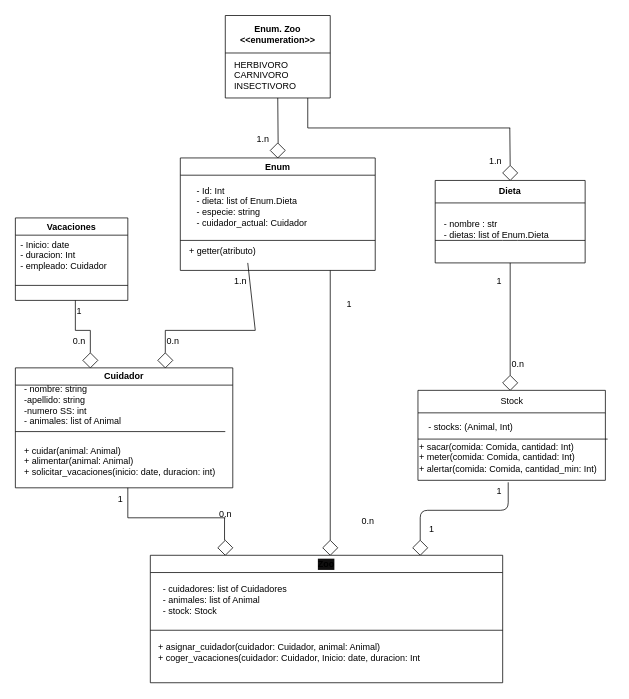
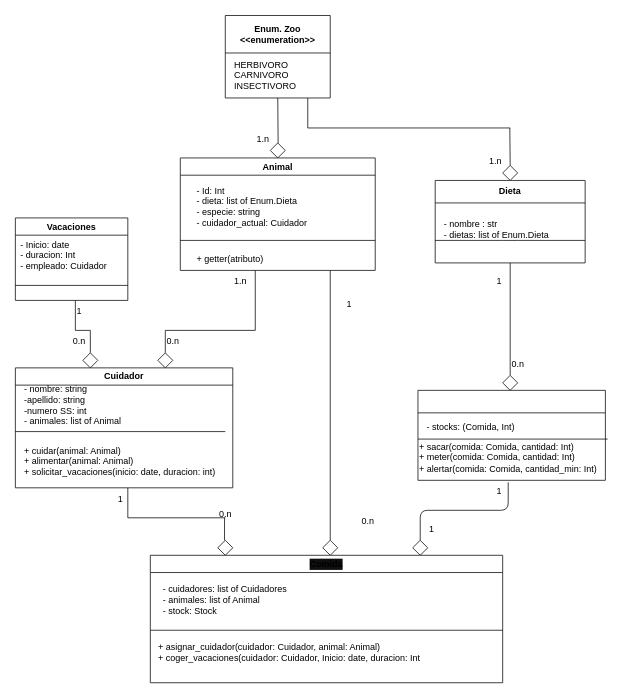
- <mxCell id="6" value="Enum" style="swimlane;whiteSpace=wrap;html=1;" parent="1" vertex="1"><mxGeometry x="240" y="210" width="260" height="150" as="geometry" /></mxCell>
+ <mxCell id="6" value="Animal" style="swimlane;whiteSpace=wrap;html=1;" parent="1" vertex="1"><mxGeometry x="240" y="210" width="260" height="150" as="geometry" /></mxCell>
- <mxCell id="9" value="+ getter(atributo)" style="text;html=1;align=left;verticalAlign=middle;resizable=0;points=[];autosize=1;strokeColor=none;fillColor=none;" vertex="1" parent="6"><mxGeometry x="10" y="110" width="110" height="30" as="geometry" /></mxCell>
+ <mxCell id="9" value="+ getter(atributo)" style="text;html=1;align=left;verticalAlign=middle;resizable=0;points=[];autosize=1;strokeColor=none;fillColor=none;" vertex="1" parent="6"><mxGeometry x="20" y="120" width="110" height="30" as="geometry" /></mxCell>
- <mxCell id="44" value="Stock" style="text;html=1;align=center;verticalAlign=middle;resizable=0;points=[];autosize=1;strokeColor=none;fillColor=none;" parent="40" vertex="1"><mxGeometry x="100" width="50" height="30" as="geometry" /></mxCell>
- <mxCell id="41" value="- stocks: (Animal, Int)" style="text;html=1;align=center;verticalAlign=middle;resizable=0;points=[];autosize=1;strokeColor=none;fillColor=none;" parent="40" vertex="1"><mxGeometry y="35" width="140" height="30" as="geometry" /></mxCell>
+ <mxCell id="41" value="- stocks: (Comida, Int)" style="text;html=1;align=center;verticalAlign=middle;resizable=0;points=[];autosize=1;strokeColor=none;fillColor=none;" parent="40" vertex="1"><mxGeometry y="35" width="140" height="30" as="geometry" /></mxCell>
- <mxCell id="60" value="Zoo" style="swimlane;whiteSpace=wrap;html=1;labelBackgroundColor=#100f0f;" parent="1" vertex="1"><mxGeometry x="200" y="740" width="470" height="170" as="geometry" /></mxCell>
+ <mxCell id="60" value="Comida" style="swimlane;whiteSpace=wrap;html=1;labelBackgroundColor=#100f0f;" parent="1" vertex="1"><mxGeometry x="200" y="740" width="470" height="170" as="geometry" /></mxCell>
